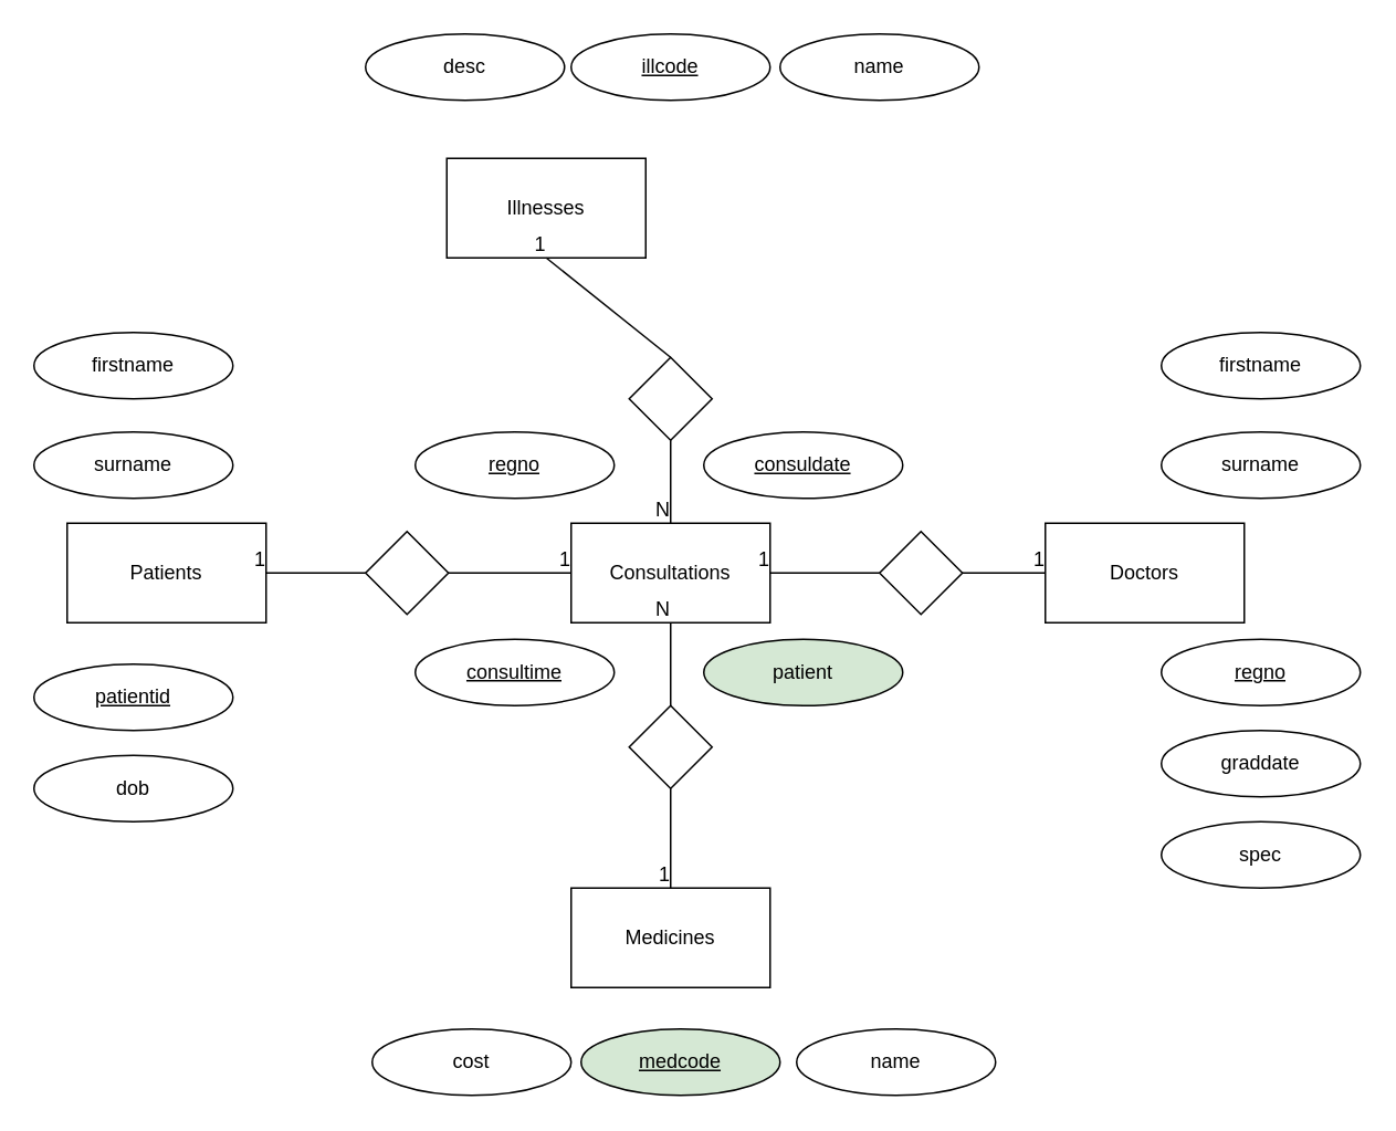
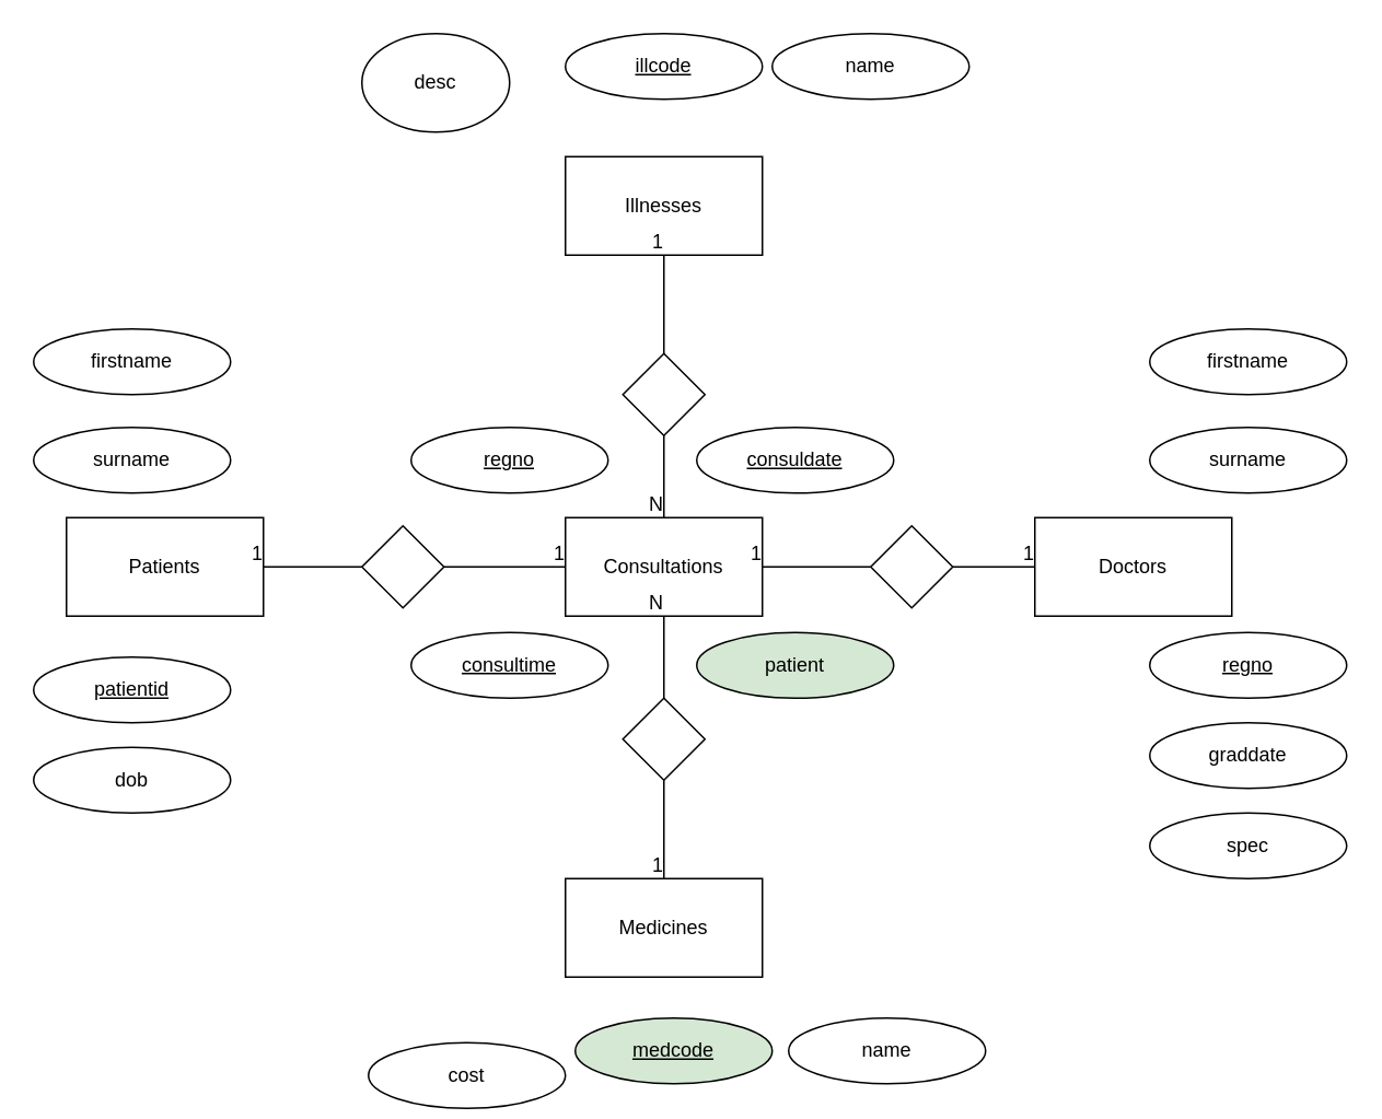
- <mxCell id="30" value="desc" style="ellipse;whiteSpace=wrap;html=1;" vertex="1" parent="1"><mxGeometry x="220" y="20" width="120" height="40" as="geometry" /></mxCell>
+ <mxCell id="30" value="desc" style="ellipse;whiteSpace=wrap;html=1;" vertex="1" parent="1"><mxGeometry x="220" y="20" width="90" height="60" as="geometry" /></mxCell>
- <mxCell id="4" value="Illnesses" style="whiteSpace=wrap;html=1;" vertex="1" parent="1"><mxGeometry x="269" y="95" width="120" height="60" as="geometry" /></mxCell>
+ <mxCell id="4" value="Illnesses" style="whiteSpace=wrap;html=1;" vertex="1" parent="1"><mxGeometry x="344" y="95" width="120" height="60" as="geometry" /></mxCell>
- <mxCell id="31" value="cost" style="ellipse;whiteSpace=wrap;html=1;" vertex="1" parent="1"><mxGeometry x="224" y="620" width="120" height="40" as="geometry" /></mxCell>
+ <mxCell id="31" value="cost" style="ellipse;whiteSpace=wrap;html=1;" vertex="1" parent="1"><mxGeometry x="224" y="635" width="120" height="40" as="geometry" /></mxCell>
